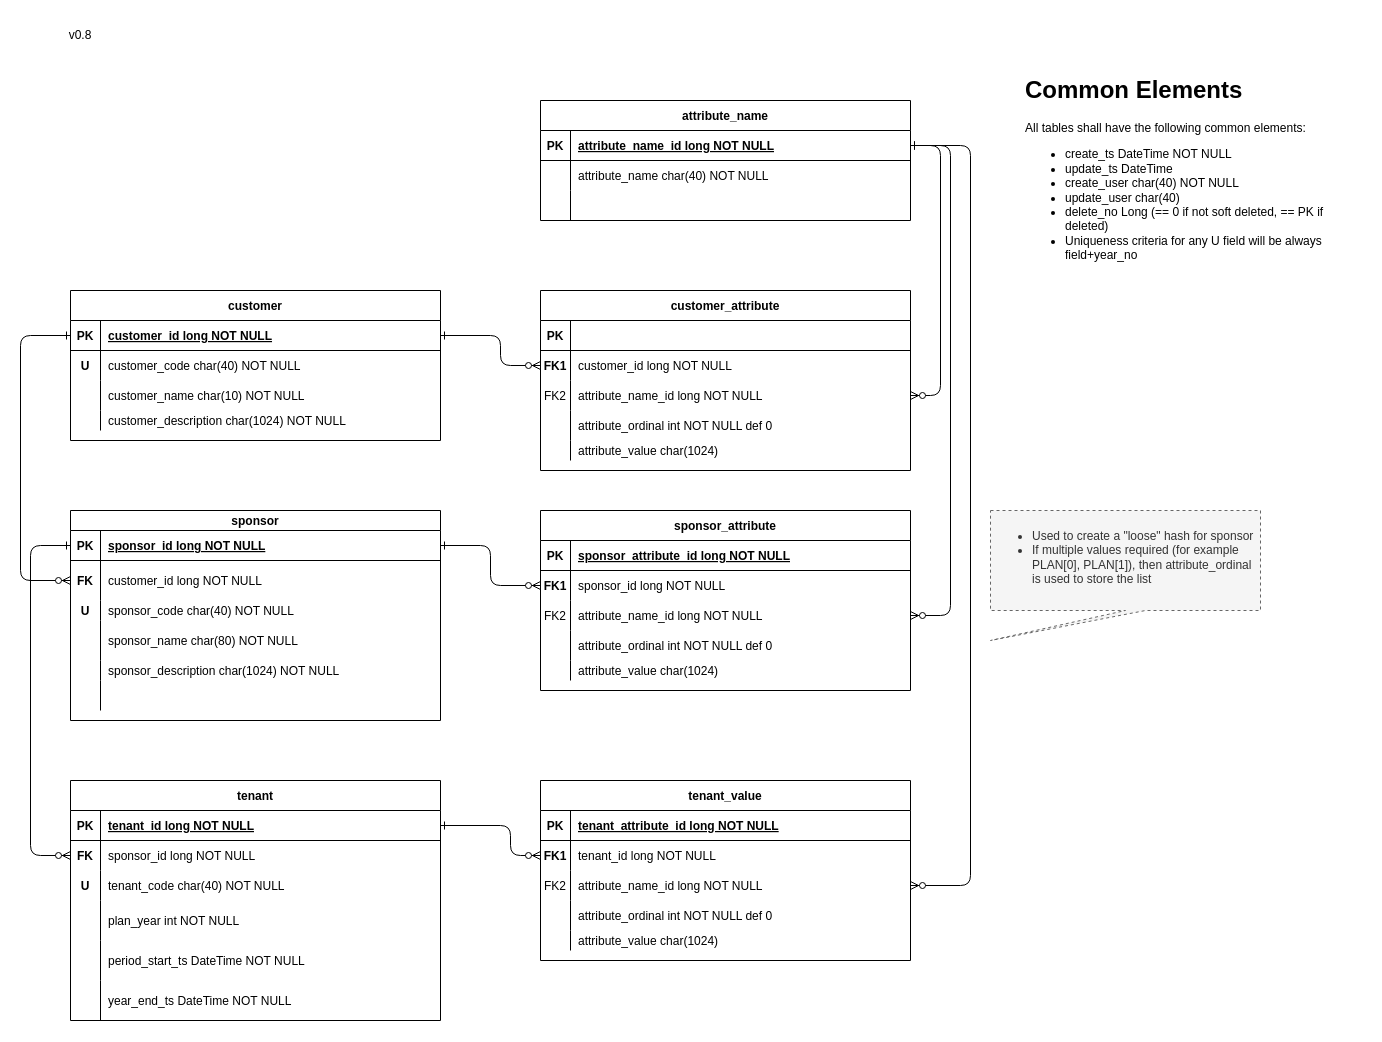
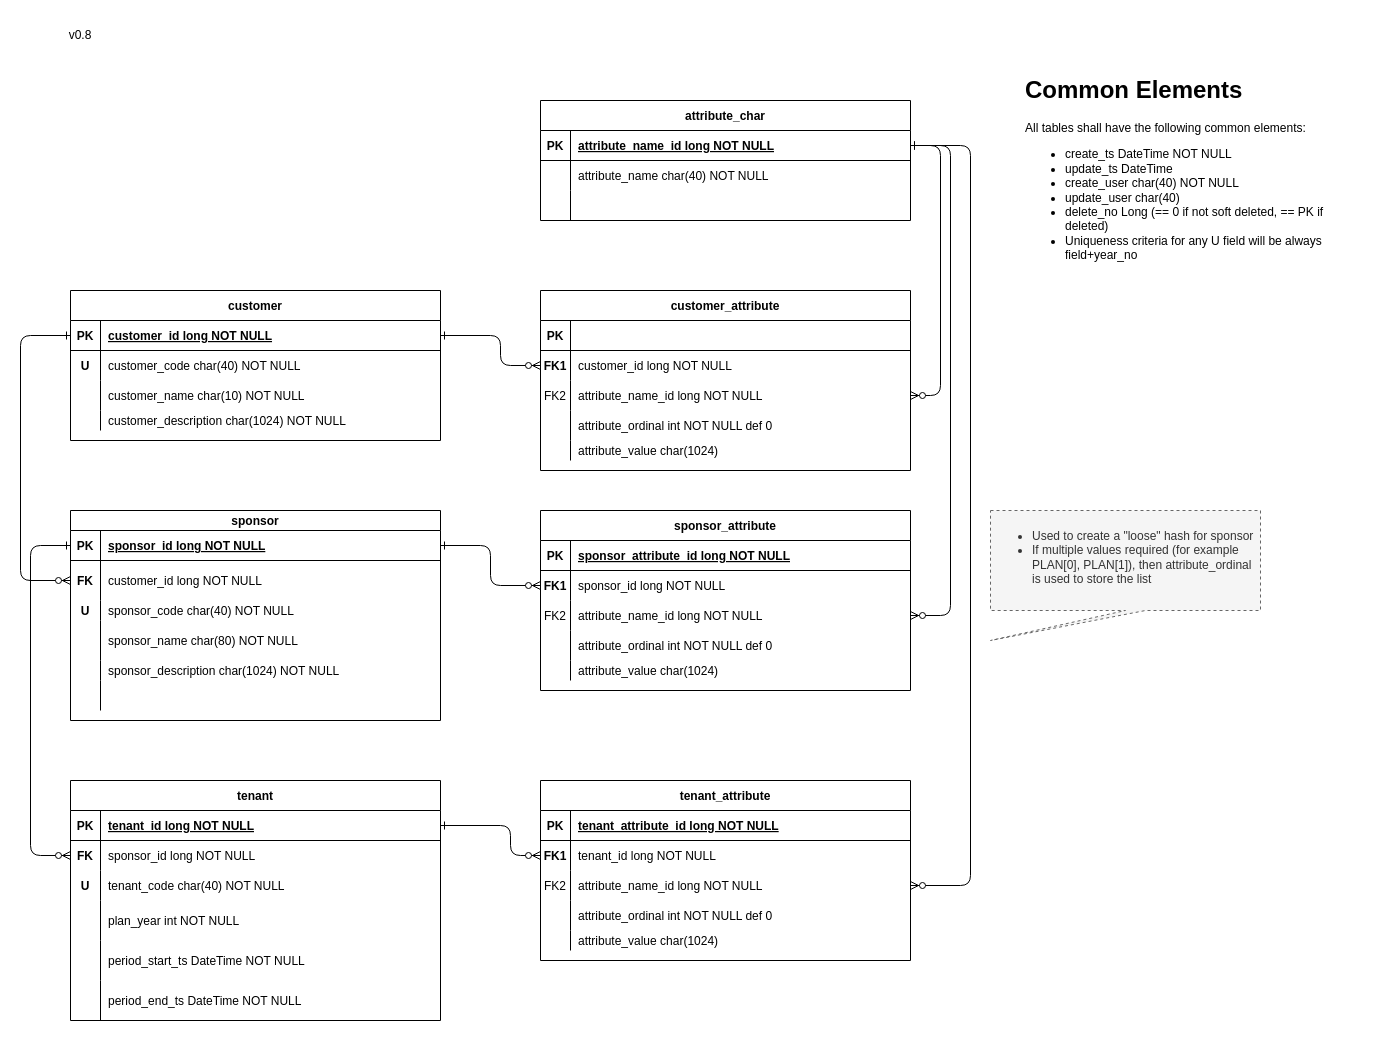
- <mxCell id="73" value="attribute_name" style="shape=table;startSize=30;container=1;collapsible=1;childLayout=tableLayout;fixedRows=1;rowLines=0;fontStyle=1;align=center;resizeLast=1;" parent="1" vertex="1"><mxGeometry x="540" y="100" width="370" height="120" as="geometry"><mxRectangle x="120" y="120" width="70" height="30" as="alternateBounds" /></mxGeometry></mxCell>
+ <mxCell id="73" value="attribute_char" style="shape=table;startSize=30;container=1;collapsible=1;childLayout=tableLayout;fixedRows=1;rowLines=0;fontStyle=1;align=center;resizeLast=1;" parent="1" vertex="1"><mxGeometry x="540" y="100" width="370" height="120" as="geometry"><mxRectangle x="120" y="120" width="70" height="30" as="alternateBounds" /></mxGeometry></mxCell>
- <mxCell id="101" value="tenant_value" style="shape=table;startSize=30;container=1;collapsible=1;childLayout=tableLayout;fixedRows=1;rowLines=0;fontStyle=1;align=center;resizeLast=1;" parent="1" vertex="1"><mxGeometry x="540" y="780" width="370" height="180" as="geometry"><mxRectangle x="120" y="120" width="70" height="30" as="alternateBounds" /></mxGeometry></mxCell>
+ <mxCell id="101" value="tenant_attribute" style="shape=table;startSize=30;container=1;collapsible=1;childLayout=tableLayout;fixedRows=1;rowLines=0;fontStyle=1;align=center;resizeLast=1;" parent="1" vertex="1"><mxGeometry x="540" y="780" width="370" height="180" as="geometry"><mxRectangle x="120" y="120" width="70" height="30" as="alternateBounds" /></mxGeometry></mxCell>
- <mxCell id="52" value="year_end_ts DateTime NOT NULL" style="shape=partialRectangle;overflow=hidden;connectable=0;fillColor=none;top=0;left=0;bottom=0;right=0;align=left;spacingLeft=6;" parent="50" vertex="1"><mxGeometry x="30" width="340" height="40" as="geometry"><mxRectangle width="340" height="40" as="alternateBounds" /></mxGeometry></mxCell>
+ <mxCell id="52" value="period_end_ts DateTime NOT NULL" style="shape=partialRectangle;overflow=hidden;connectable=0;fillColor=none;top=0;left=0;bottom=0;right=0;align=left;spacingLeft=6;" parent="50" vertex="1"><mxGeometry x="30" width="340" height="40" as="geometry"><mxRectangle width="340" height="40" as="alternateBounds" /></mxGeometry></mxCell>
